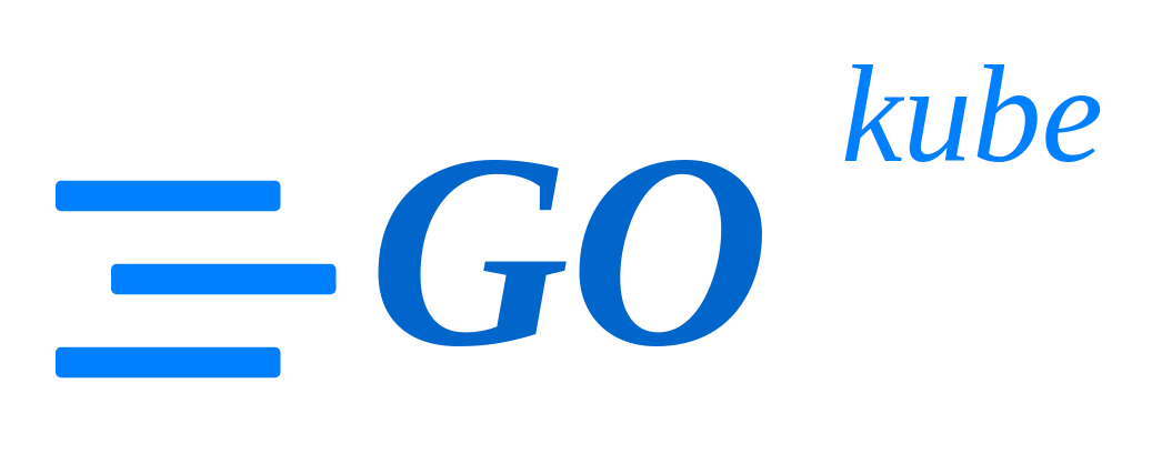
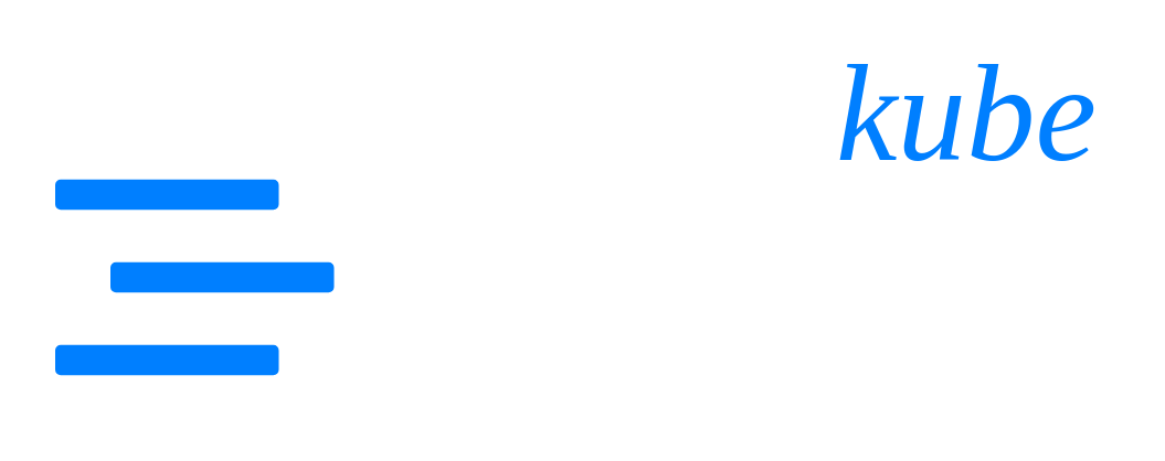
- <mxCell id="2" value="GO" style="text;html=1;align=center;verticalAlign=middle;whiteSpace=wrap;rounded=0;fontFamily=Verdana;fontStyle=3;fontSize=100;fontColor=#0066CC;fillColor=none;gradientColor=none;" vertex="1" parent="1"><mxGeometry x="120" y="35" width="170" height="110" as="geometry" /></mxCell>
